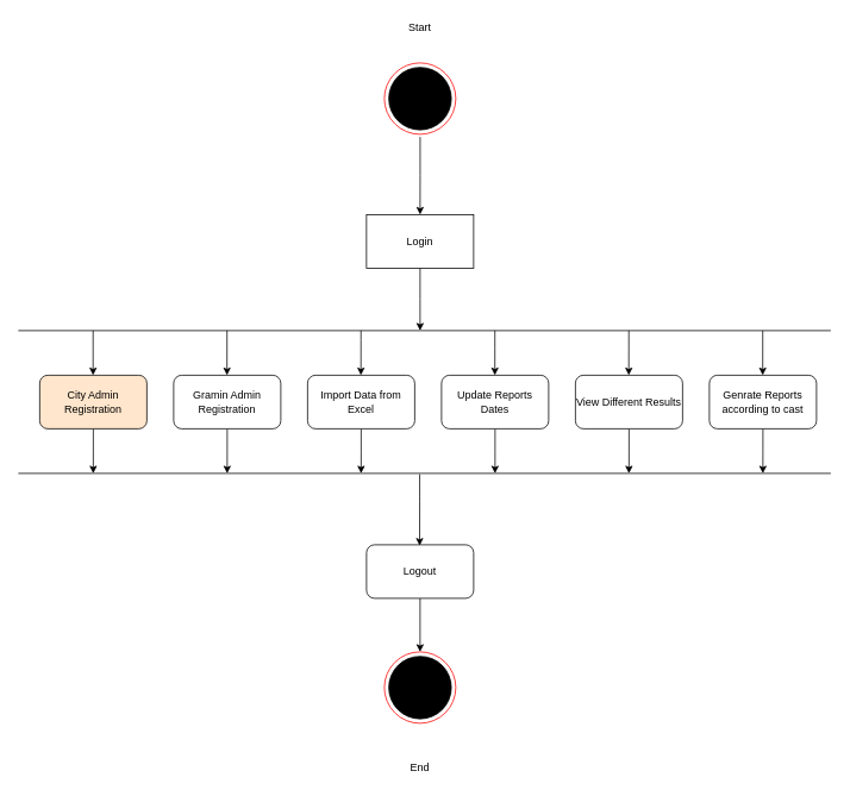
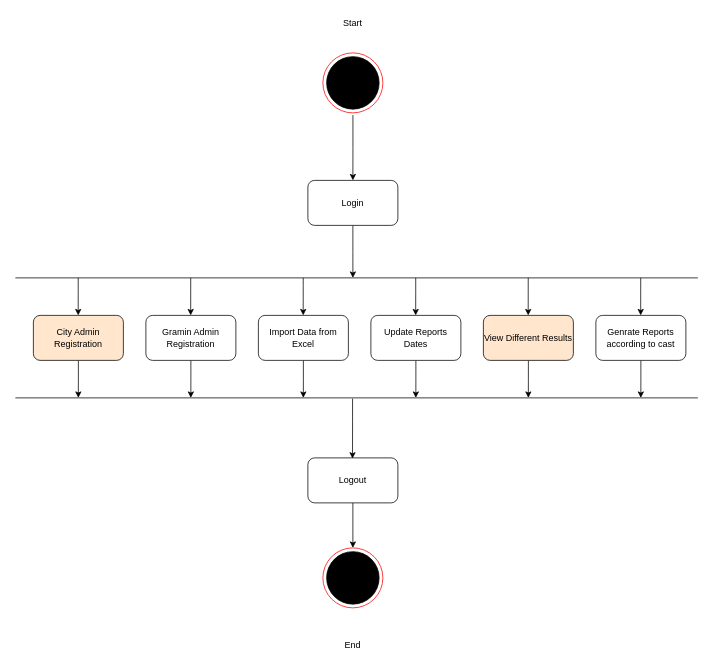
- <mxCell id="7" value="Login" style="whiteSpace=wrap;html=1;rounded=0;" parent="1" vertex="1"><mxGeometry x="410" y="240" width="120" height="60" as="geometry" /></mxCell>
+ <mxCell id="7" value="Login" style="rounded=1;whiteSpace=wrap;html=1;" parent="1" vertex="1"><mxGeometry x="410" y="240" width="120" height="60" as="geometry" /></mxCell>
- <mxCell id="18" value="View Different Results" style="rounded=1;whiteSpace=wrap;html=1;" parent="1" vertex="1"><mxGeometry x="644" y="420" width="120" height="60" as="geometry" /></mxCell>
+ <mxCell id="18" value="View Different Results" style="rounded=1;whiteSpace=wrap;html=1;fillColor=#ffe6cc;" parent="1" vertex="1"><mxGeometry x="644" y="420" width="120" height="60" as="geometry" /></mxCell>
